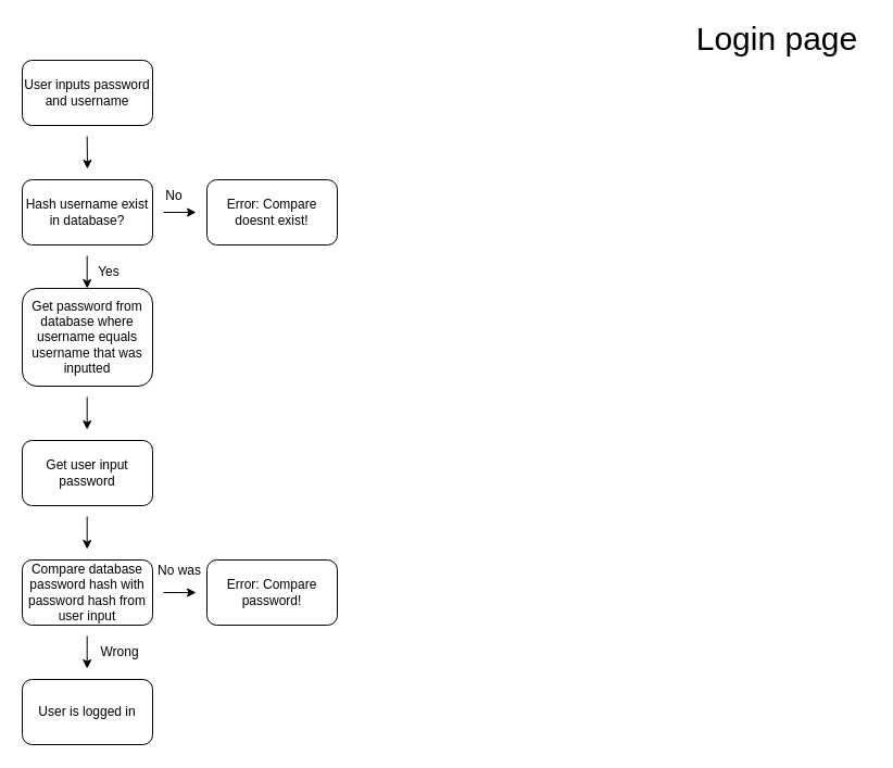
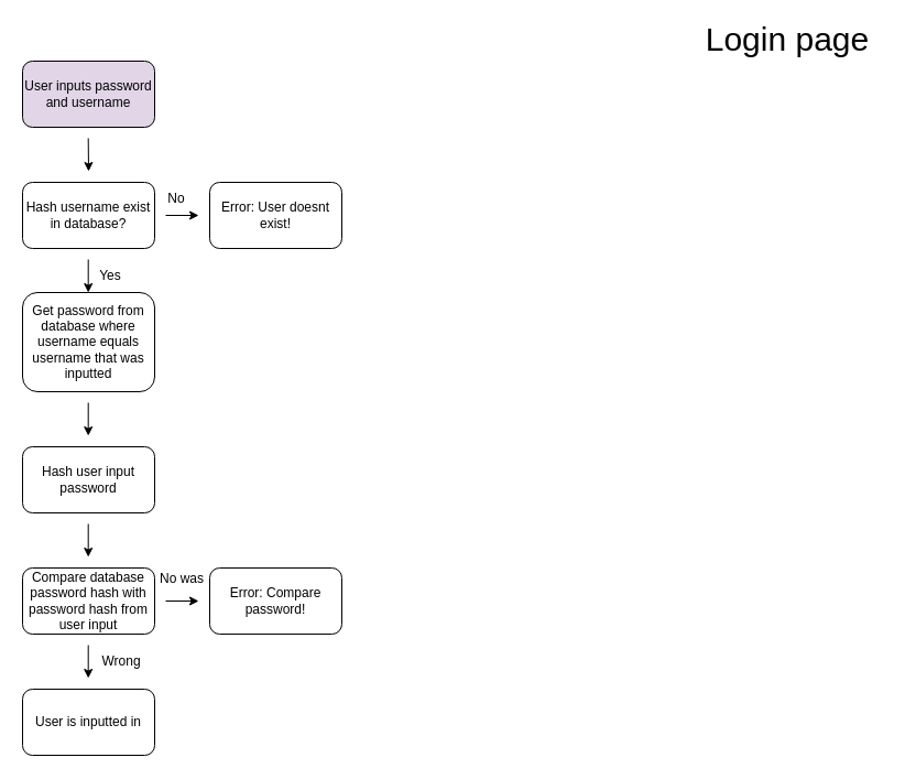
- <mxCell id="2" value="User inputs password and username" style="rounded=1;whiteSpace=wrap;html=1;" vertex="1" parent="1"><mxGeometry x="20" y="55" width="120" height="60" as="geometry" /></mxCell>
+ <mxCell id="2" value="User inputs password and username" style="rounded=1;whiteSpace=wrap;html=1;fillColor=#e1d5e7;" vertex="1" parent="1"><mxGeometry x="20" y="55" width="120" height="60" as="geometry" /></mxCell>
- <mxCell id="6" value="Error: Compare doesnt exist!" style="rounded=1;whiteSpace=wrap;html=1;" vertex="1" parent="1"><mxGeometry x="190" y="165" width="120" height="60" as="geometry" /></mxCell>
+ <mxCell id="6" value="Error: User doesnt exist!" style="rounded=1;whiteSpace=wrap;html=1;" vertex="1" parent="1"><mxGeometry x="190" y="165" width="120" height="60" as="geometry" /></mxCell>
- <mxCell id="9" value="Get user input password" style="rounded=1;whiteSpace=wrap;html=1;" vertex="1" parent="1"><mxGeometry x="20" y="405" width="120" height="60" as="geometry" /></mxCell>
+ <mxCell id="9" value="Hash user input password" style="rounded=1;whiteSpace=wrap;html=1;" vertex="1" parent="1"><mxGeometry x="20" y="405" width="120" height="60" as="geometry" /></mxCell>
- <mxCell id="19" value="User is logged in" style="rounded=1;whiteSpace=wrap;html=1;" vertex="1" parent="1"><mxGeometry x="20" y="625" width="120" height="60" as="geometry" /></mxCell>
+ <mxCell id="19" value="User is inputted in" style="rounded=1;whiteSpace=wrap;html=1;" vertex="1" parent="1"><mxGeometry x="20" y="625" width="120" height="60" as="geometry" /></mxCell>
